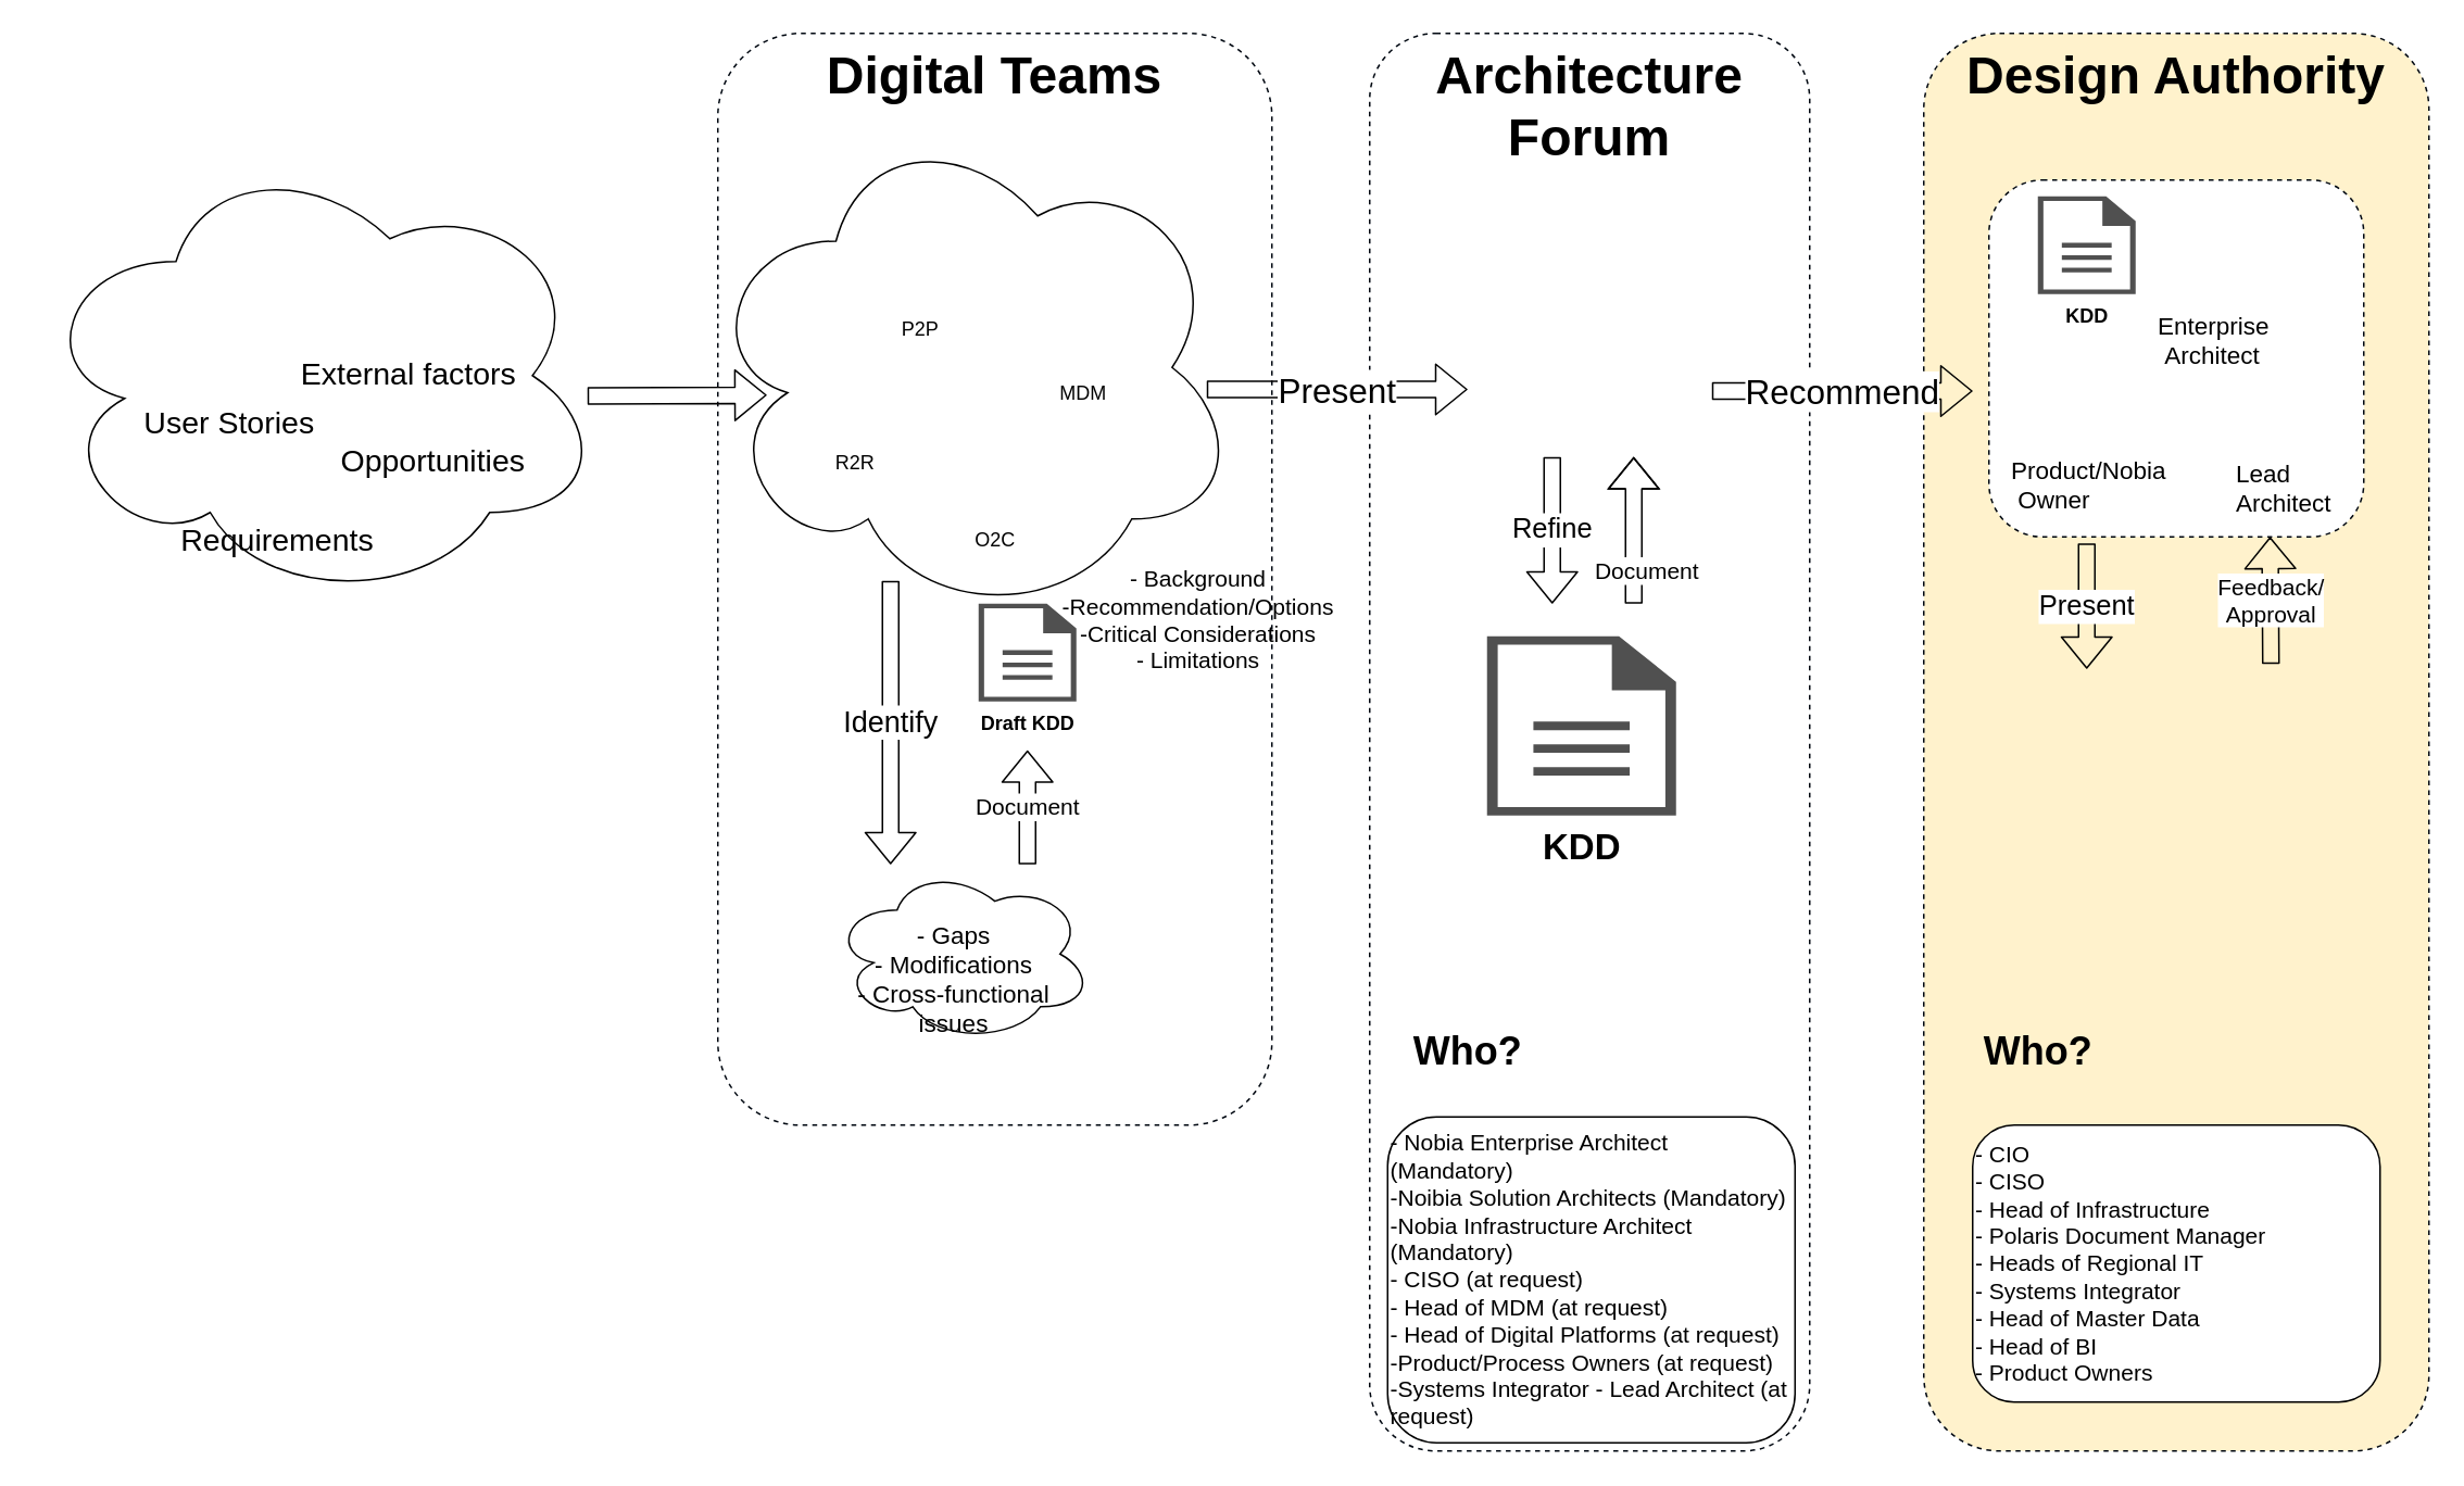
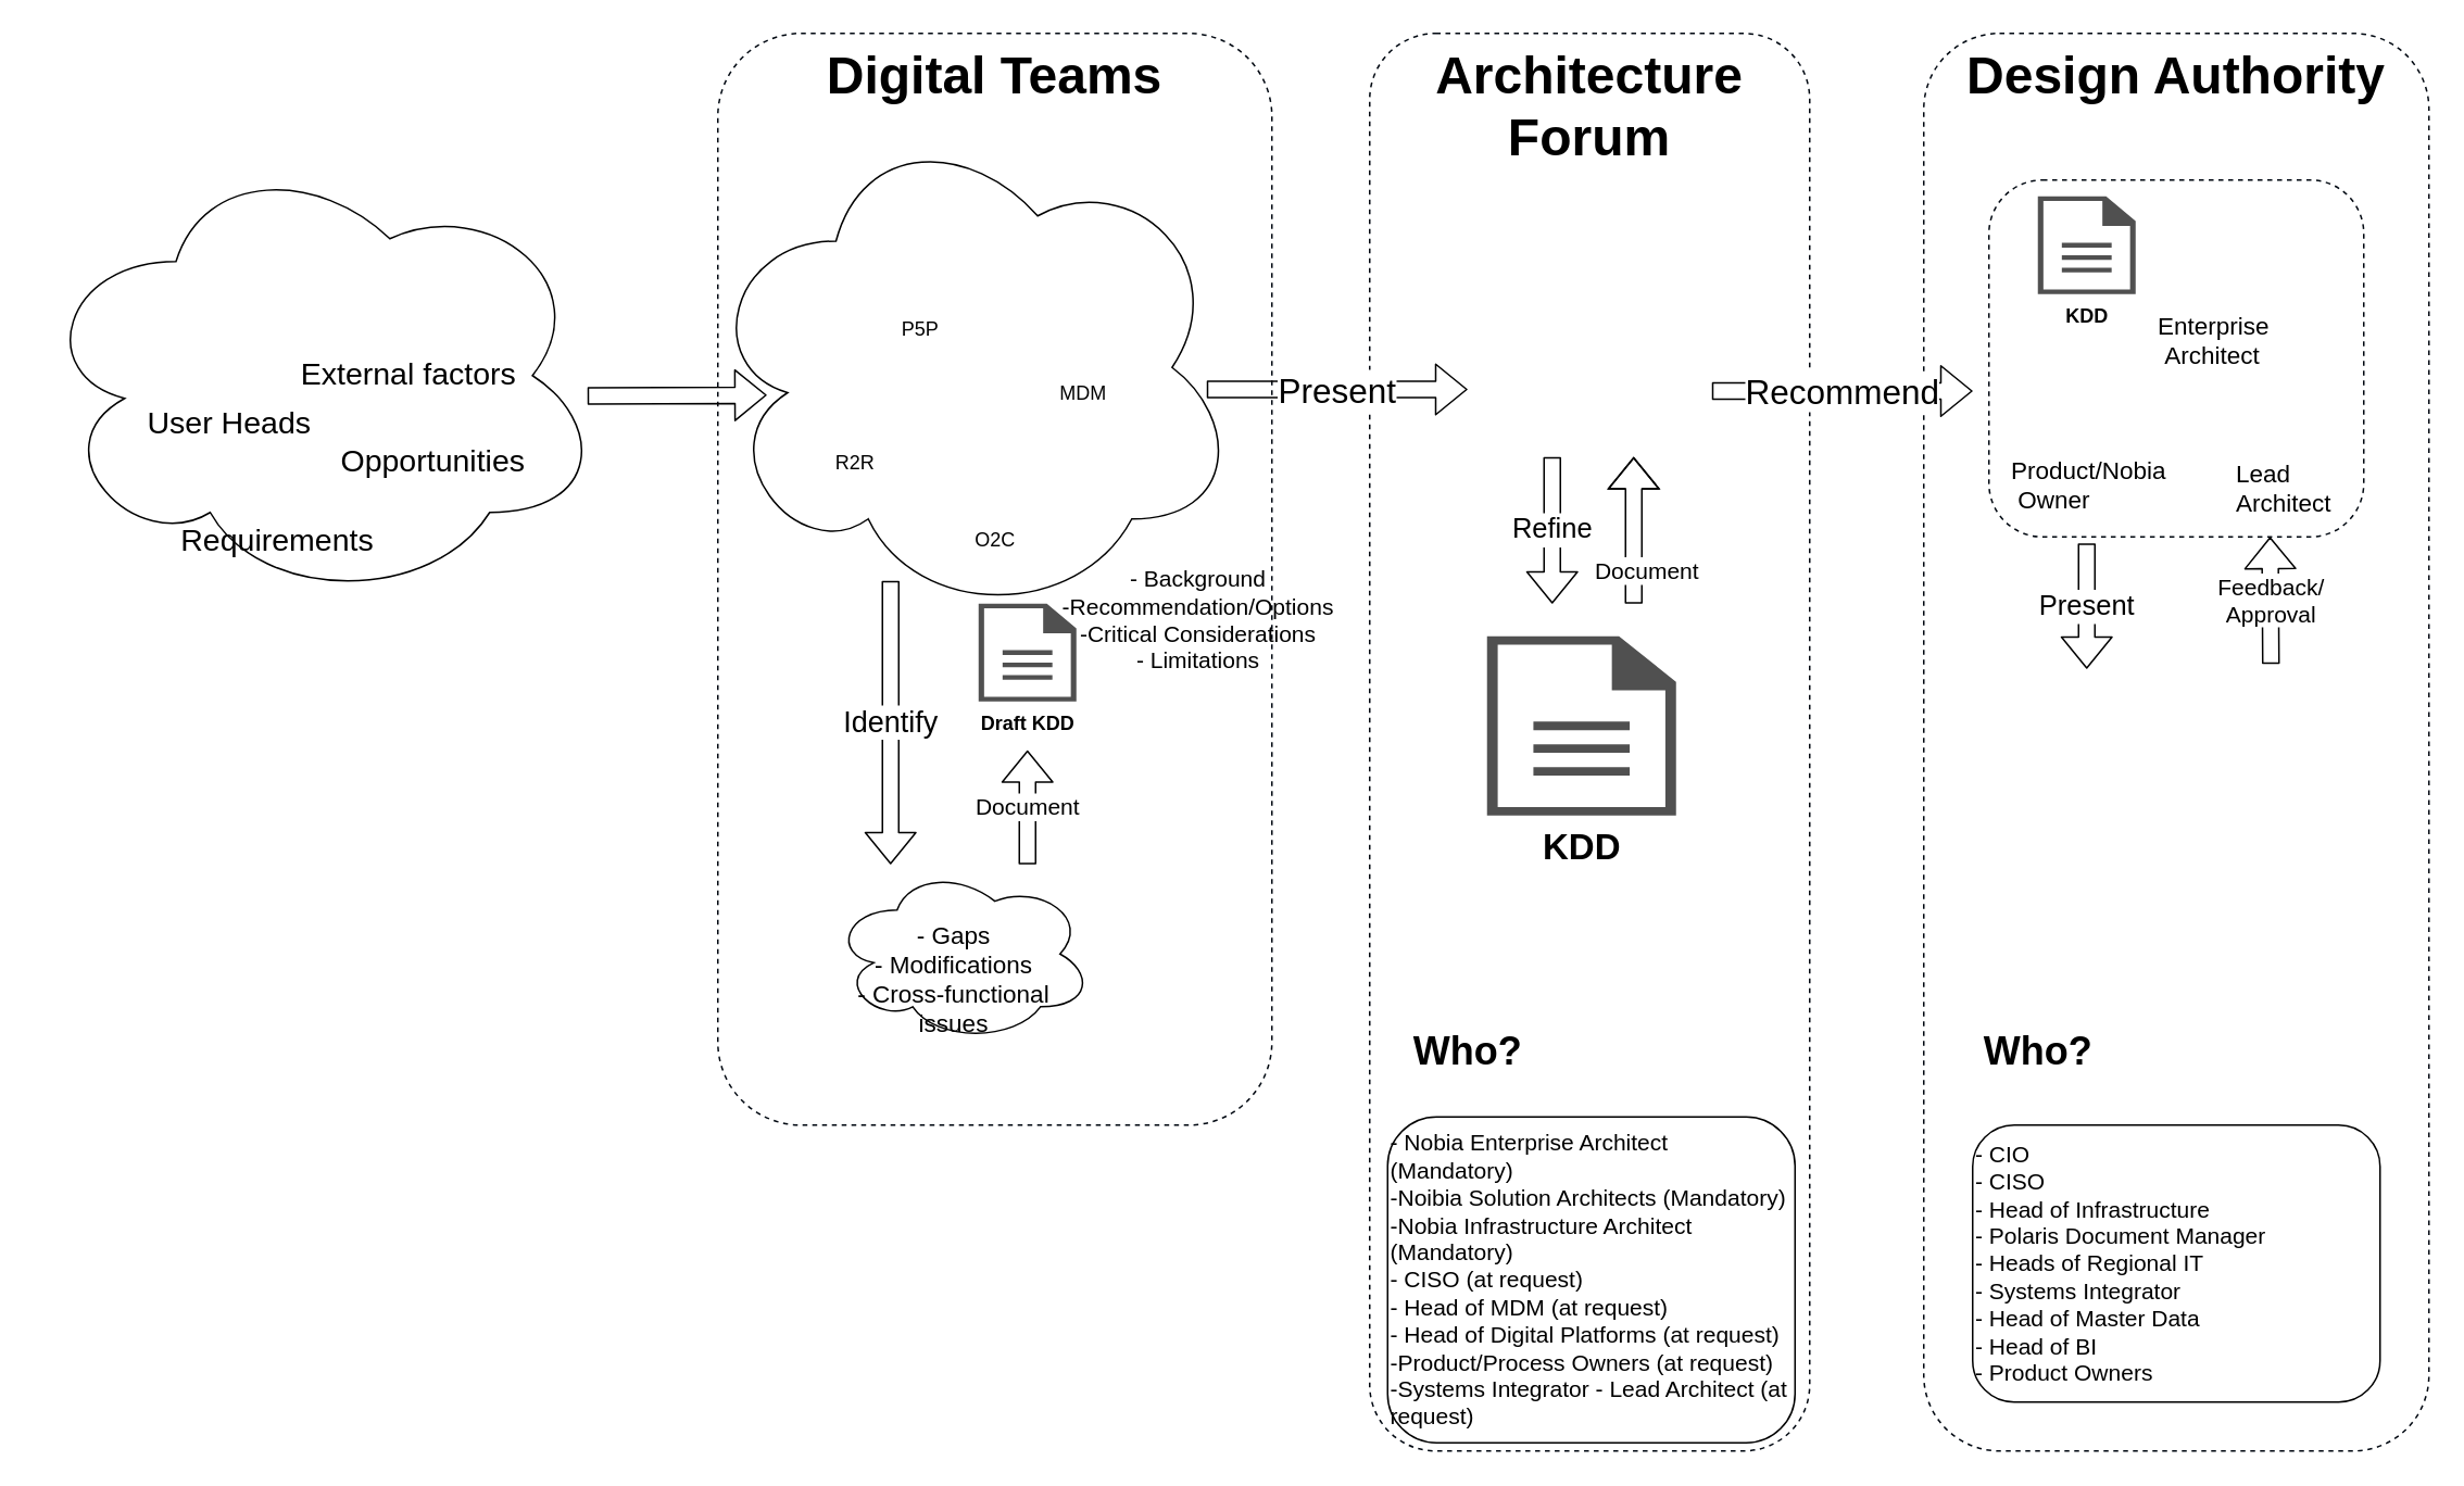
- <mxCell id="2" value="&lt;b&gt;Design Authority&lt;br&gt;&lt;/b&gt;" style="rounded=1;whiteSpace=wrap;html=1;verticalAlign=top;strokeWidth=1;strokeColor=#020912;dashed=1;fontSize=32;fillColor=#fff2cc;" parent="1" vertex="1"><mxGeometry x="1180" y="20" width="310" height="870" as="geometry" /></mxCell>
+ <mxCell id="2" value="&lt;b&gt;Design Authority&lt;br&gt;&lt;/b&gt;" style="rounded=1;whiteSpace=wrap;html=1;verticalAlign=top;strokeWidth=1;strokeColor=#020912;dashed=1;fontSize=32;" parent="1" vertex="1"><mxGeometry x="1180" y="20" width="310" height="870" as="geometry" /></mxCell>
- <mxCell id="9" value="P2P" style="shape=image;html=1;verticalAlign=top;verticalLabelPosition=bottom;labelBackgroundColor=#ffffff;imageAspect=0;aspect=fixed;image=https://cdn4.iconfinder.com/data/icons/business-660/512/17_team_group_meeting_business-128.png" parent="1" vertex="1"><mxGeometry x="530" y="120" width="68" height="68" as="geometry" /></mxCell>
+ <mxCell id="9" value="P5P" style="shape=image;html=1;verticalAlign=top;verticalLabelPosition=bottom;labelBackgroundColor=#ffffff;imageAspect=0;aspect=fixed;image=https://cdn4.iconfinder.com/data/icons/business-660/512/17_team_group_meeting_business-128.png" parent="1" vertex="1"><mxGeometry x="530" y="120" width="68" height="68" as="geometry" /></mxCell>
- <mxCell id="21" value="User Stories" style="text;html=1;align=center;verticalAlign=middle;resizable=0;points=[];autosize=1;fontSize=19;" parent="1" vertex="1"><mxGeometry x="80" y="245" width="120" height="30" as="geometry" /></mxCell>
+ <mxCell id="21" value="User Heads" style="text;html=1;align=center;verticalAlign=middle;resizable=0;points=[];autosize=1;fontSize=19;" parent="1" vertex="1"><mxGeometry x="80" y="245" width="120" height="30" as="geometry" /></mxCell>
